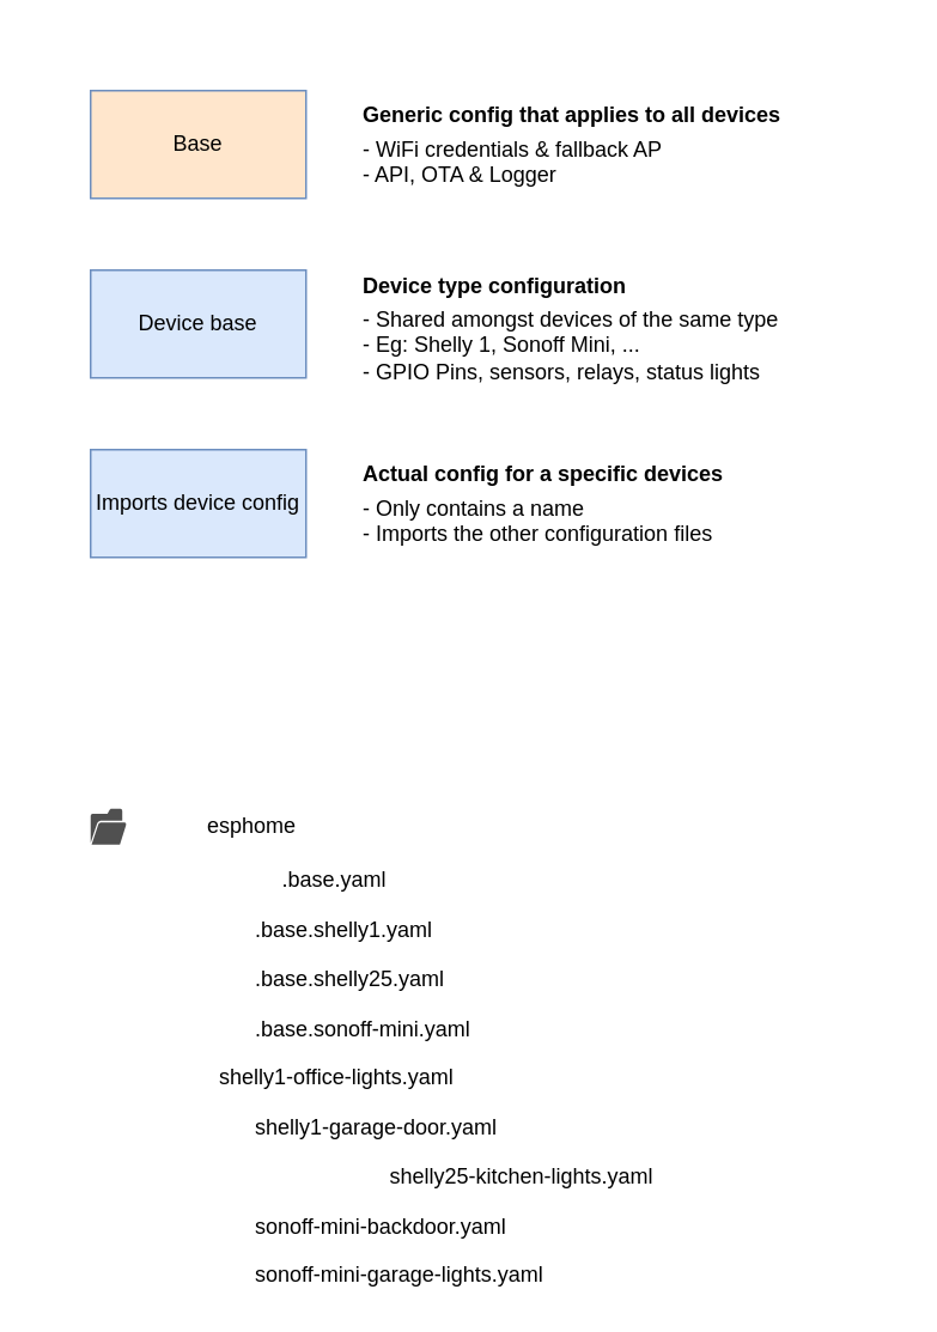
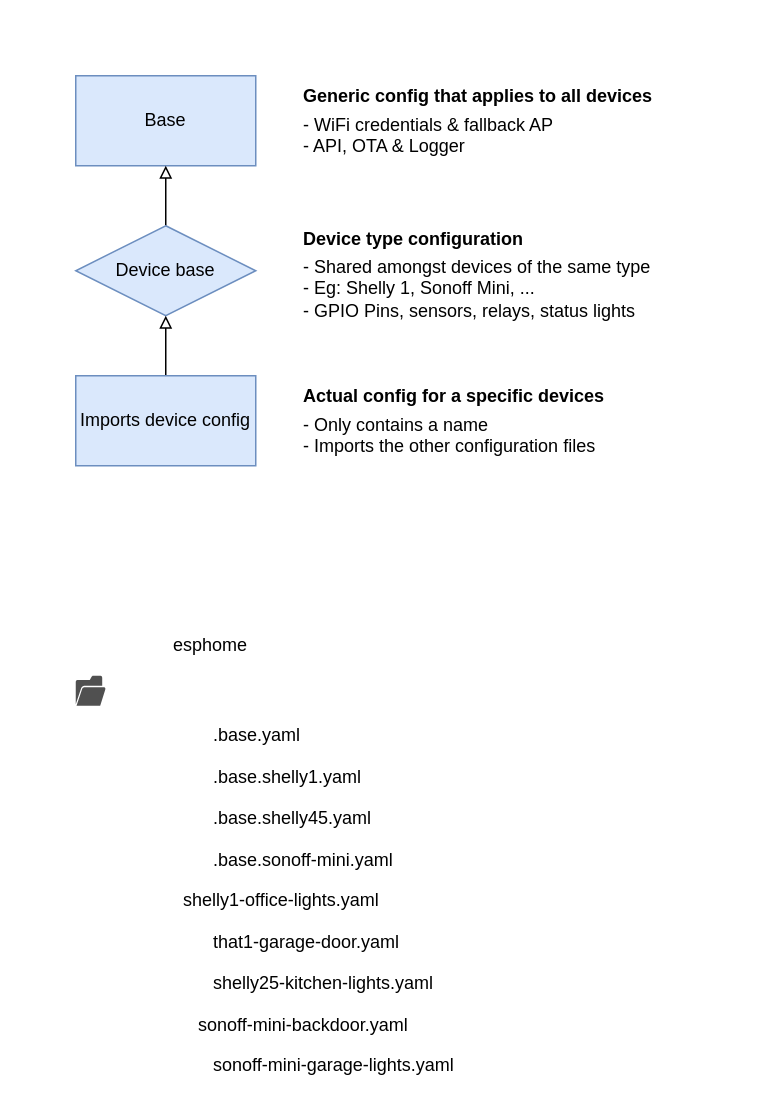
- <mxCell id="3" value="Base" style="rounded=0;whiteSpace=wrap;html=1;fillColor=#ffe6cc;strokeColor=#6c8ebf;" vertex="1" parent="1"><mxGeometry x="50" y="50" width="120" height="60" as="geometry" /></mxCell>
+ <mxCell id="3" value="Base" style="rounded=0;whiteSpace=wrap;html=1;fillColor=#dae8fc;strokeColor=#6c8ebf;" vertex="1" parent="1"><mxGeometry x="50" y="50" width="120" height="60" as="geometry" /></mxCell>
+ <mxCell id="4" style="edgeStyle=orthogonalEdgeStyle;rounded=0;orthogonalLoop=1;jettySize=auto;html=1;endArrow=block;endFill=0;" edge="1" parent="1" source="5" target="3"><mxGeometry relative="1" as="geometry" /></mxCell>
- <mxCell id="5" value="Device base" style="rounded=0;whiteSpace=wrap;html=1;fillColor=#dae8fc;strokeColor=#6c8ebf;" vertex="1" parent="1"><mxGeometry x="50" y="150" width="120" height="60" as="geometry" /></mxCell>
+ <mxCell id="5" value="Device base" style="rhombus;whiteSpace=wrap;html=1;fillColor=#dae8fc;strokeColor=#6c8ebf;" vertex="1" parent="1"><mxGeometry x="50" y="150" width="120" height="60" as="geometry" /></mxCell>
+ <mxCell id="6" style="edgeStyle=orthogonalEdgeStyle;rounded=0;orthogonalLoop=1;jettySize=auto;html=1;entryX=0.5;entryY=1;entryDx=0;entryDy=0;endArrow=block;endFill=0;" edge="1" parent="1" source="7" target="5"><mxGeometry relative="1" as="geometry" /></mxCell>
- <mxCell id="11" value="esphome" style="text;html=1;strokeColor=none;fillColor=none;align=center;verticalAlign=middle;whiteSpace=wrap;rounded=0;" vertex="1" parent="1"><mxGeometry x="120" y="450" width="40" height="20" as="geometry" /></mxCell>
+ <mxCell id="11" value="esphome" style="text;html=1;strokeColor=none;fillColor=none;align=center;verticalAlign=middle;whiteSpace=wrap;rounded=0;" vertex="1" parent="1"><mxGeometry x="120" y="420" width="40" height="20" as="geometry" /></mxCell>
- <mxCell id="12" value=".base.yaml" style="text;html=1;strokeColor=none;fillColor=none;align=left;verticalAlign=middle;whiteSpace=wrap;rounded=0;" vertex="1" parent="1"><mxGeometry x="155" y="480" width="150" height="20" as="geometry" /></mxCell>
+ <mxCell id="12" value=".base.yaml" style="text;html=1;strokeColor=none;fillColor=none;align=left;verticalAlign=middle;whiteSpace=wrap;rounded=0;" vertex="1" parent="1"><mxGeometry x="140" y="480" width="150" height="20" as="geometry" /></mxCell>
- <mxCell id="14" value=".base.shelly25.yaml" style="text;html=1;strokeColor=none;fillColor=none;align=left;verticalAlign=middle;whiteSpace=wrap;rounded=0;" vertex="1" parent="1"><mxGeometry x="140" y="535" width="170" height="20" as="geometry" /></mxCell>
+ <mxCell id="14" value=".base.shelly45.yaml" style="text;html=1;strokeColor=none;fillColor=none;align=left;verticalAlign=middle;whiteSpace=wrap;rounded=0;" vertex="1" parent="1"><mxGeometry x="140" y="535" width="170" height="20" as="geometry" /></mxCell>
- <mxCell id="17" value="shelly1-garage-door.yaml" style="text;html=1;strokeColor=none;fillColor=none;align=left;verticalAlign=middle;whiteSpace=wrap;rounded=0;" vertex="1" parent="1"><mxGeometry x="140" y="618" width="170" height="20" as="geometry" /></mxCell>
+ <mxCell id="17" value="that1-garage-door.yaml" style="text;html=1;strokeColor=none;fillColor=none;align=left;verticalAlign=middle;whiteSpace=wrap;rounded=0;" vertex="1" parent="1"><mxGeometry x="140" y="618" width="170" height="20" as="geometry" /></mxCell>
- <mxCell id="18" value="shelly25-kitchen-lights.yaml" style="text;html=1;strokeColor=none;fillColor=none;align=left;verticalAlign=middle;whiteSpace=wrap;rounded=0;" vertex="1" parent="1"><mxGeometry x="215" y="645" width="170" height="20" as="geometry" /></mxCell>
+ <mxCell id="18" value="shelly25-kitchen-lights.yaml" style="text;html=1;strokeColor=none;fillColor=none;align=left;verticalAlign=middle;whiteSpace=wrap;rounded=0;" vertex="1" parent="1"><mxGeometry x="140" y="645" width="170" height="20" as="geometry" /></mxCell>
- <mxCell id="19" value="sonoff-mini-backdoor.yaml" style="text;html=1;strokeColor=none;fillColor=none;align=left;verticalAlign=middle;whiteSpace=wrap;rounded=0;" vertex="1" parent="1"><mxGeometry x="140" y="673" width="170" height="20" as="geometry" /></mxCell>
+ <mxCell id="19" value="sonoff-mini-backdoor.yaml" style="text;html=1;strokeColor=none;fillColor=none;align=left;verticalAlign=middle;whiteSpace=wrap;rounded=0;" vertex="1" parent="1"><mxGeometry x="130" y="673" width="170" height="20" as="geometry" /></mxCell>
